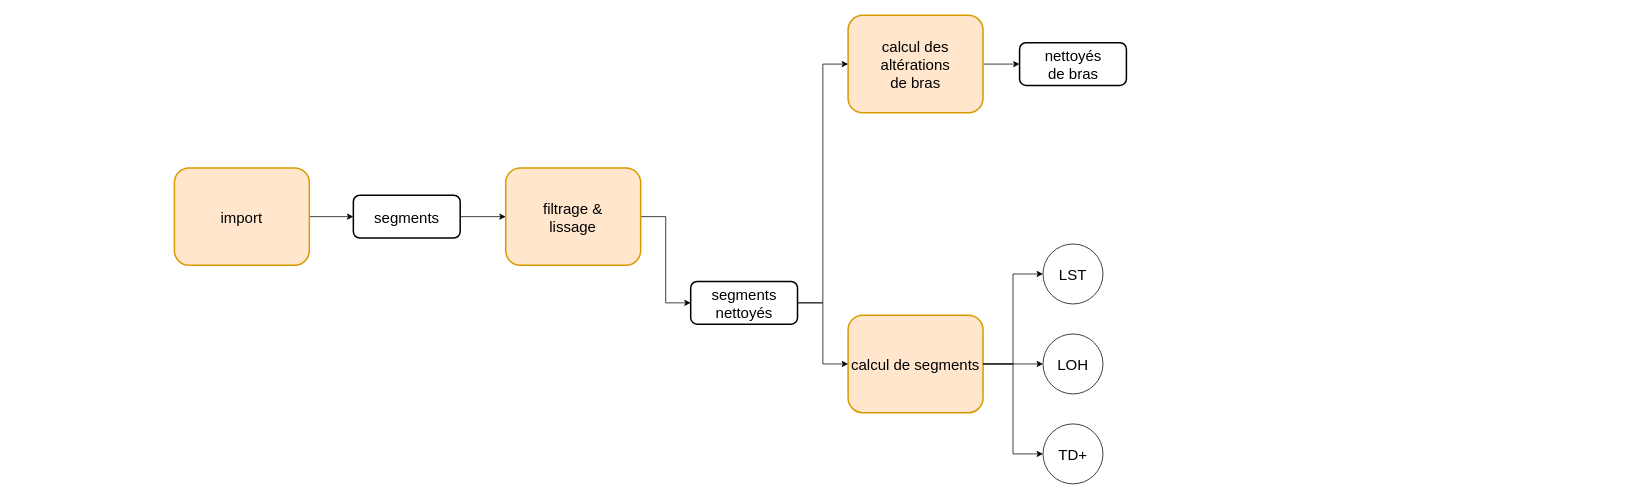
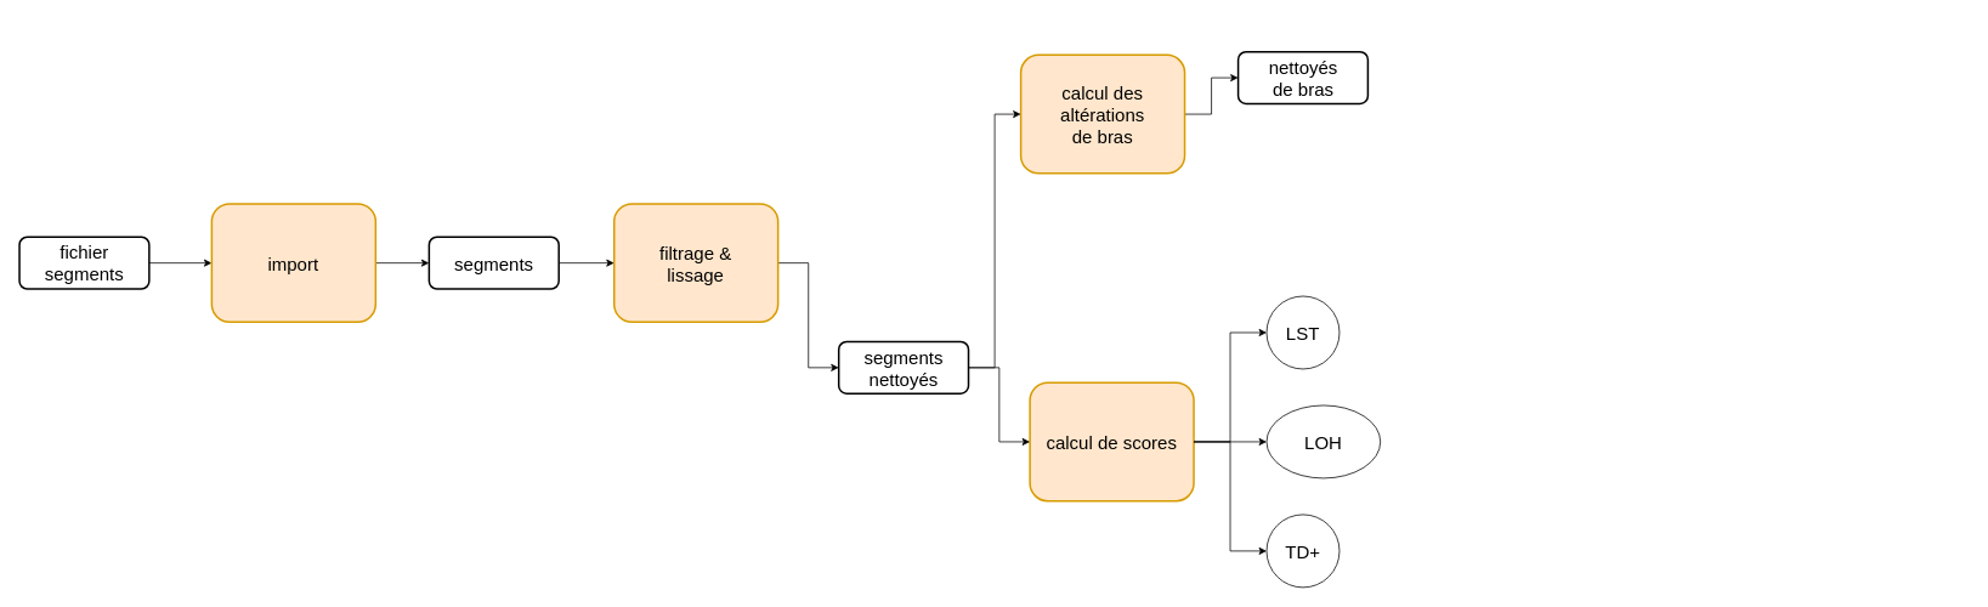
- <mxCell id="17" value="&lt;div&gt;calcul des altérations &lt;br&gt;&lt;/div&gt;&lt;div&gt;de bras&lt;/div&gt;" style="rounded=1;whiteSpace=wrap;html=1;shadow=0;fontFamily=Helvetica;fontSize=20;fontColor=default;align=center;strokeColor=#d79b00;strokeWidth=2;fillColor=#ffe6cc;" parent="1" vertex="1"><mxGeometry x="1130" y="20" width="180" height="130" as="geometry" /></mxCell>
+ <mxCell id="17" value="&lt;div&gt;calcul des altérations &lt;br&gt;&lt;/div&gt;&lt;div&gt;de bras&lt;/div&gt;" style="rounded=1;whiteSpace=wrap;html=1;shadow=0;fontFamily=Helvetica;fontSize=20;fontColor=default;align=center;strokeColor=#d79b00;strokeWidth=2;fillColor=#ffe6cc;" parent="1" vertex="1"><mxGeometry x="1120" y="60" width="180" height="130" as="geometry" /></mxCell>
+ <mxCell id="5" value="fichier segments" style="rounded=1;whiteSpace=wrap;html=1;fontSize=20;glass=0;strokeWidth=2;shadow=0;aspect=fixed;" parent="1" vertex="1"><mxGeometry x="20" y="259.994" width="142.507" height="57.003" as="geometry" /></mxCell>
+ <mxCell id="4" style="edgeStyle=orthogonalEdgeStyle;rounded=0;orthogonalLoop=1;jettySize=auto;html=1;entryX=0;entryY=0.5;entryDx=0;entryDy=0;" parent="1" source="5" target="9" edge="1"><mxGeometry relative="1" as="geometry"><mxPoint x="-560" y="138.615" as="targetPoint" /></mxGeometry></mxCell>
- <mxCell id="6" value="calcul de segments" style="rounded=1;whiteSpace=wrap;html=1;shadow=0;fontFamily=Helvetica;fontSize=20;fontColor=default;align=center;strokeColor=#d79b00;strokeWidth=2;fillColor=#ffe6cc;" parent="1" vertex="1"><mxGeometry x="1130" y="420" width="180" height="130" as="geometry" /></mxCell>
+ <mxCell id="6" value="calcul de scores" style="rounded=1;whiteSpace=wrap;html=1;shadow=0;fontFamily=Helvetica;fontSize=20;fontColor=default;align=center;strokeColor=#d79b00;strokeWidth=2;fillColor=#ffe6cc;" parent="1" vertex="1"><mxGeometry x="1130" y="420" width="180" height="130" as="geometry" /></mxCell>
- <mxCell id="21" value="LOH" style="ellipse;whiteSpace=wrap;html=1;aspect=fixed;fontSize=20;" parent="1" vertex="1"><mxGeometry x="1390" y="445" width="80" height="80" as="geometry" /></mxCell>
+ <mxCell id="21" value="LOH" style="ellipse;whiteSpace=wrap;html=1;aspect=fixed;fontSize=20;" parent="1" vertex="1"><mxGeometry x="1390" y="445" width="125" height="80" as="geometry" /></mxCell>
